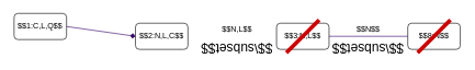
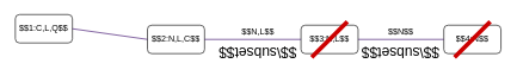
- <mxCell id="6" value="" style="endArrow=diamond;html=1;strokeColor=#330066;exitX=1;exitY=0.5;exitDx=0;exitDy=0;entryX=0;entryY=0.5;entryDx=0;entryDy=0;" edge="1" parent="1" source="2" target="3"><mxGeometry width="50" height="50" relative="1" as="geometry"><mxPoint x="340" y="265" as="sourcePoint" /><mxPoint x="390" y="215" as="targetPoint" /></mxGeometry></mxCell>
+ <mxCell id="6" value="" style="endArrow=none;html=1;strokeColor=#330066;exitX=1;exitY=0.5;exitDx=0;exitDy=0;entryX=0;entryY=0.5;entryDx=0;entryDy=0;" edge="1" parent="1" source="2" target="3"><mxGeometry width="50" height="50" relative="1" as="geometry"><mxPoint x="340" y="265" as="sourcePoint" /><mxPoint x="390" y="215" as="targetPoint" /></mxGeometry></mxCell>
+ <mxCell id="7" value="" style="endArrow=none;html=1;strokeColor=#330066;exitX=1;exitY=0.5;exitDx=0;exitDy=0;entryX=0;entryY=0.5;entryDx=0;entryDy=0;" edge="1" parent="1" source="3" target="4"><mxGeometry width="50" height="50" relative="1" as="geometry"><mxPoint x="340" y="215" as="sourcePoint" /><mxPoint x="390" y="165" as="targetPoint" /></mxGeometry></mxCell>
- <mxCell id="5" value="$$8:N$$" style="rounded=1;whiteSpace=wrap;html=1;" vertex="1" parent="1"><mxGeometry x="620" y="35" width="80" height="40" as="geometry" /></mxCell>
+ <mxCell id="5" value="$$4:N$$" style="rounded=1;whiteSpace=wrap;html=1;" vertex="1" parent="1"><mxGeometry x="620" y="35" width="80" height="40" as="geometry" /></mxCell>
